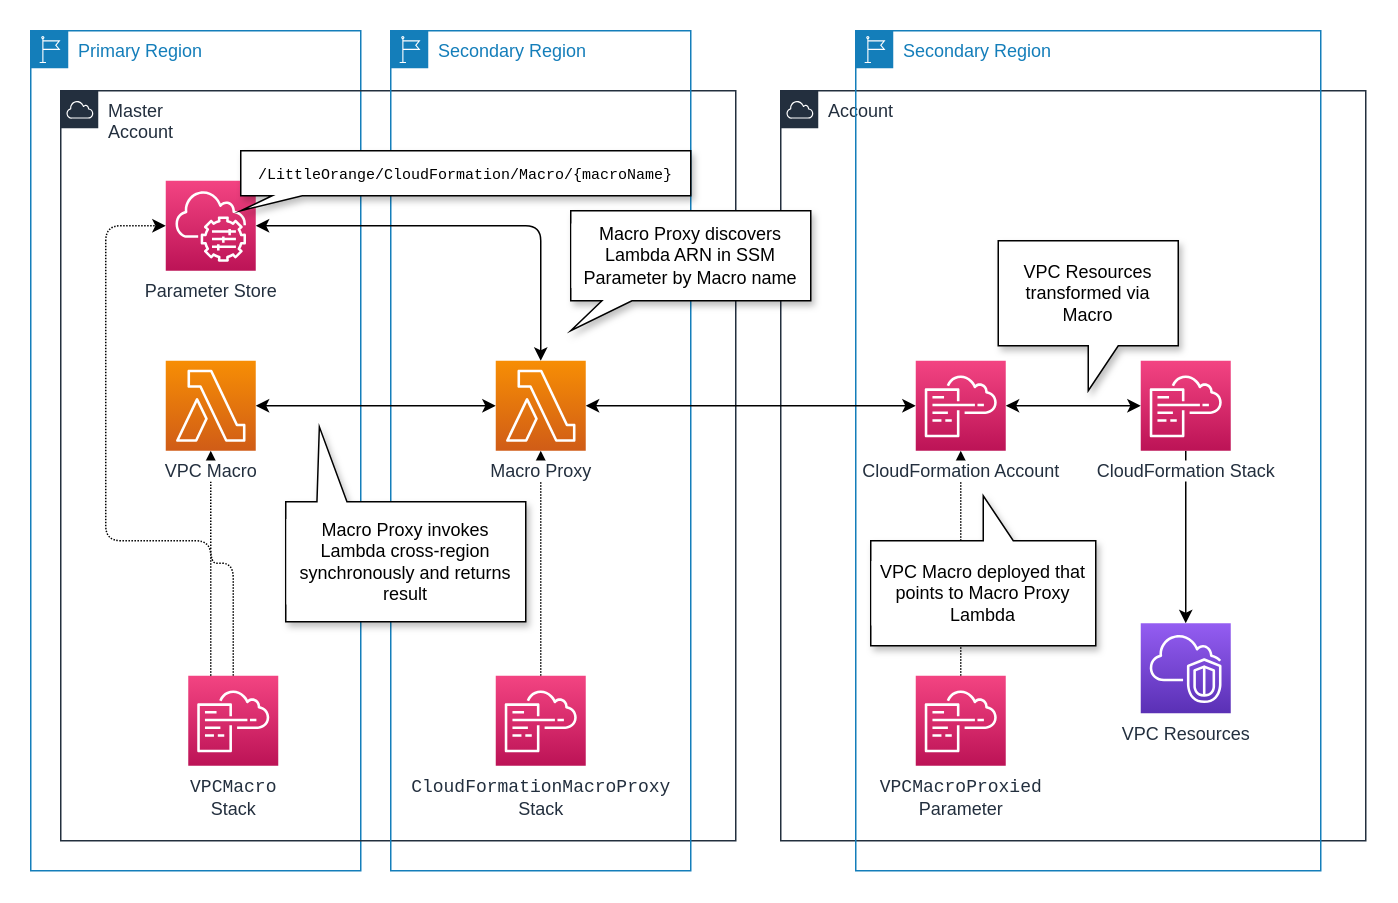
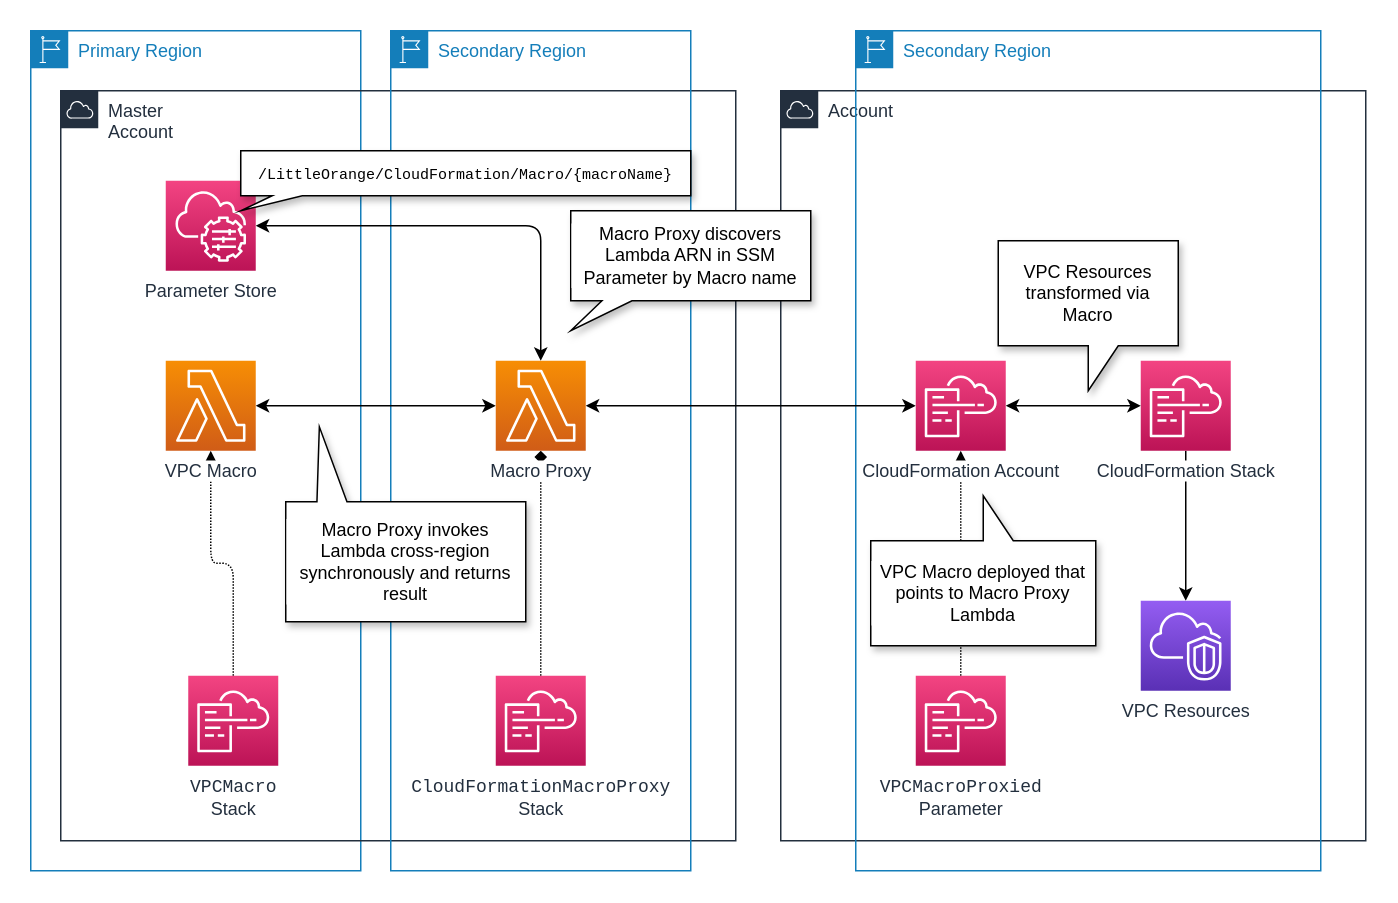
- <mxCell id="29" style="edgeStyle=orthogonalEdgeStyle;rounded=1;orthogonalLoop=1;jettySize=auto;html=1;dashed=1;dashPattern=1 1;startArrow=none;startFill=0;" parent="1" source="20" target="14" edge="1"><mxGeometry relative="1" as="geometry"><mxPoint x="139" y="620" as="sourcePoint" /><mxPoint x="139" y="348" as="targetPoint" /><Array as="points"><mxPoint x="140" y="360" /><mxPoint x="70" y="360" /><mxPoint x="70" y="150" /></Array></mxGeometry></mxCell>
- <mxCell id="17" style="edgeStyle=orthogonalEdgeStyle;rounded=1;orthogonalLoop=1;jettySize=auto;html=1;dashed=1;dashPattern=1 1;startArrow=none;startFill=0;" parent="1" source="18" target="21" edge="1"><mxGeometry relative="1" as="geometry" /></mxCell>
+ <mxCell id="17" style="edgeStyle=orthogonalEdgeStyle;rounded=1;orthogonalLoop=1;jettySize=auto;html=1;dashed=1;dashPattern=1 1;startArrow=none;startFill=0;endArrow=diamond;" parent="1" source="18" target="21" edge="1"><mxGeometry relative="1" as="geometry" /></mxCell>
- <mxCell id="10" value="VPC Resources" style="outlineConnect=0;fontColor=#232F3E;gradientColor=#945DF2;gradientDirection=north;fillColor=#5A30B5;strokeColor=#ffffff;dashed=0;verticalLabelPosition=bottom;verticalAlign=top;align=center;html=1;fontSize=12;fontStyle=0;aspect=fixed;shape=mxgraph.aws4.resourceIcon;resIcon=mxgraph.aws4.vpc;" parent="1" vertex="1"><mxGeometry x="760" y="415" width="60" height="60" as="geometry" /></mxCell>
+ <mxCell id="10" value="VPC Resources" style="outlineConnect=0;fontColor=#232F3E;gradientColor=#945DF2;gradientDirection=north;fillColor=#5A30B5;strokeColor=#ffffff;dashed=0;verticalLabelPosition=bottom;verticalAlign=top;align=center;html=1;fontSize=12;fontStyle=0;aspect=fixed;shape=mxgraph.aws4.resourceIcon;resIcon=mxgraph.aws4.vpc;" parent="1" vertex="1"><mxGeometry x="760" y="400" width="60" height="60" as="geometry" /></mxCell>
